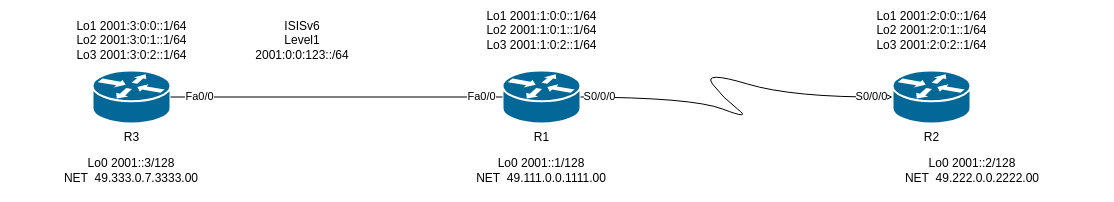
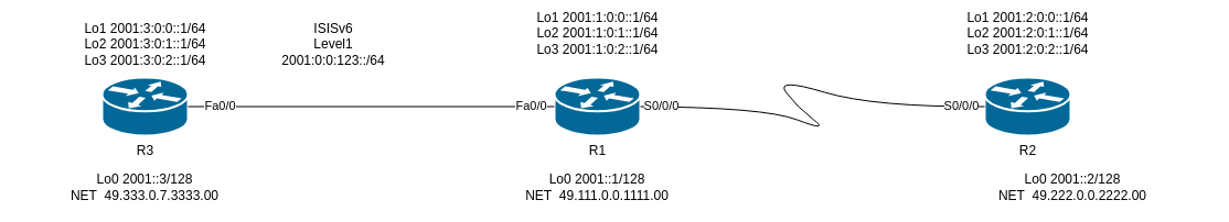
- <mxCell id="8" value="" style="curved=1;endArrow=block;html=1;entryX=0;entryY=0.5;entryDx=0;entryDy=0;entryPerimeter=0;exitX=1;exitY=0.5;exitDx=0;exitDy=0;exitPerimeter=0;endFill=0;" edge="1" parent="1" source="3" target="4"><mxGeometry width="50" height="50" relative="1" as="geometry"><mxPoint x="492" y="340" as="sourcePoint" /><mxPoint x="542" y="290" as="targetPoint" /><Array as="points"><mxPoint x="692" y="97" /><mxPoint x="752" y="120" /><mxPoint x="722" y="97" /><mxPoint x="702" y="70" /><mxPoint x="792" y="97" /></Array></mxGeometry></mxCell>
+ <mxCell id="8" value="" style="curved=1;endArrow=none;html=1;entryX=0;entryY=0.5;entryDx=0;entryDy=0;entryPerimeter=0;exitX=1;exitY=0.5;exitDx=0;exitDy=0;exitPerimeter=0;endFill=0;" edge="1" parent="1" source="3" target="4"><mxGeometry width="50" height="50" relative="1" as="geometry"><mxPoint x="492" y="340" as="sourcePoint" /><mxPoint x="542" y="290" as="targetPoint" /><Array as="points"><mxPoint x="692" y="97" /><mxPoint x="752" y="120" /><mxPoint x="722" y="97" /><mxPoint x="702" y="70" /><mxPoint x="792" y="97" /></Array></mxGeometry></mxCell>
